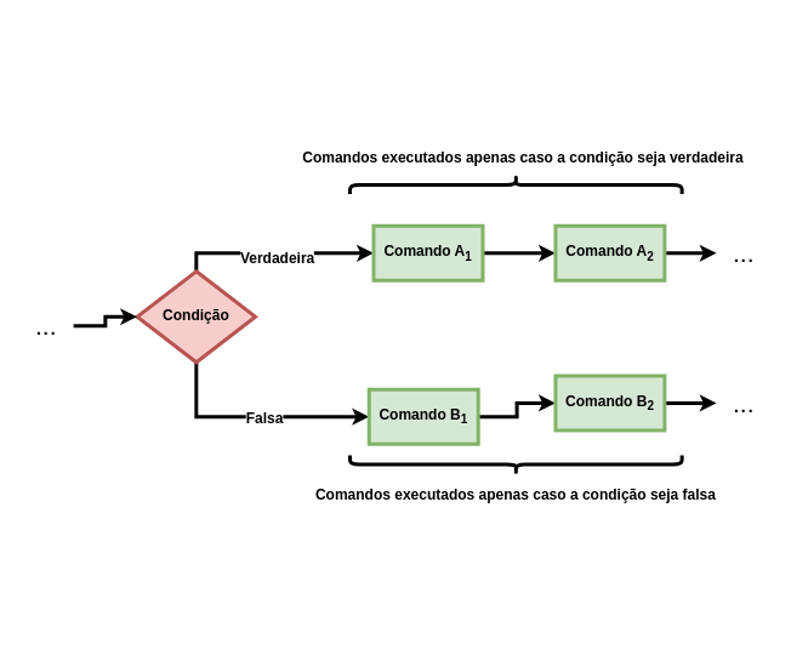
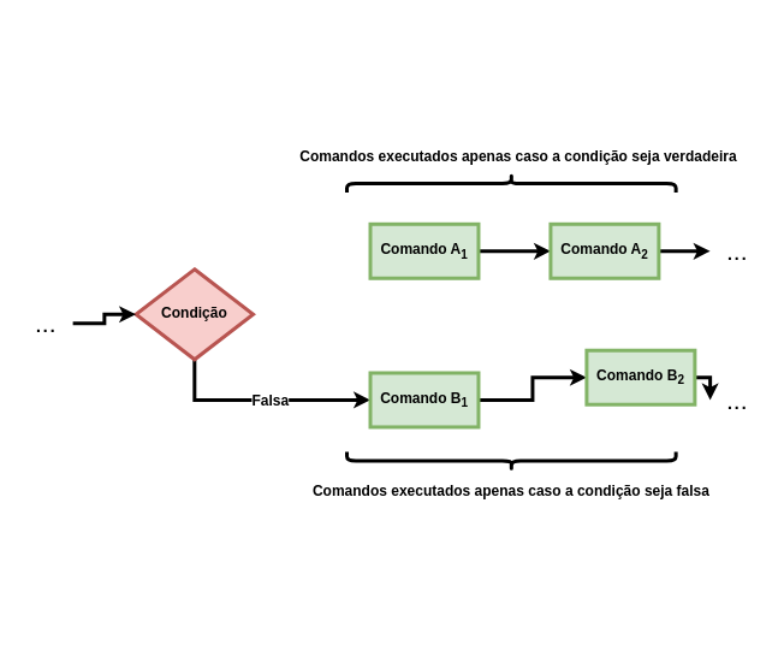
- <mxCell id="4" style="edgeStyle=orthogonalEdgeStyle;rounded=0;orthogonalLoop=1;jettySize=auto;html=1;exitX=0.5;exitY=0;exitDx=0;exitDy=0;strokeWidth=4;" parent="1" source="6" target="13" edge="1"><mxGeometry relative="1" as="geometry" /></mxCell>
- <mxCell id="5" value="Verdadeira" style="edgeLabel;html=1;align=center;verticalAlign=middle;resizable=0;points=[];fontSize=16;fontStyle=1" parent="4" vertex="1" connectable="0"><mxGeometry x="0.006" y="-4" relative="1" as="geometry"><mxPoint as="offset" /></mxGeometry></mxCell>
- <mxCell id="15" value="Comando B&lt;sub&gt;2&lt;/sub&gt;" style="rounded=0;whiteSpace=wrap;html=1;strokeWidth=4;fontSize=16;fontStyle=1;fillColor=#d5e8d4;strokeColor=#82b366;" parent="1" vertex="1"><mxGeometry x="610" y="413" width="120" height="60" as="geometry" /></mxCell>
+ <mxCell id="15" value="Comando B&lt;sub&gt;2&lt;/sub&gt;" style="rounded=0;whiteSpace=wrap;html=1;strokeWidth=4;fontSize=16;fontStyle=1;fillColor=#d5e8d4;strokeColor=#82b366;" parent="1" vertex="1"><mxGeometry x="650" y="388" width="120" height="60" as="geometry" /></mxCell>
- <mxCell id="10" value="Comando B&lt;sub&gt;1&lt;/sub&gt;" style="rounded=0;whiteSpace=wrap;html=1;strokeWidth=4;fontSize=16;fontStyle=1;fillColor=#d5e8d4;strokeColor=#82b366;" parent="1" vertex="1"><mxGeometry x="405" y="428" width="120" height="60" as="geometry" /></mxCell>
+ <mxCell id="10" value="Comando B&lt;sub&gt;1&lt;/sub&gt;" style="rounded=0;whiteSpace=wrap;html=1;strokeWidth=4;fontSize=16;fontStyle=1;fillColor=#d5e8d4;strokeColor=#82b366;" parent="1" vertex="1"><mxGeometry x="410" y="413" width="120" height="60" as="geometry" /></mxCell>
